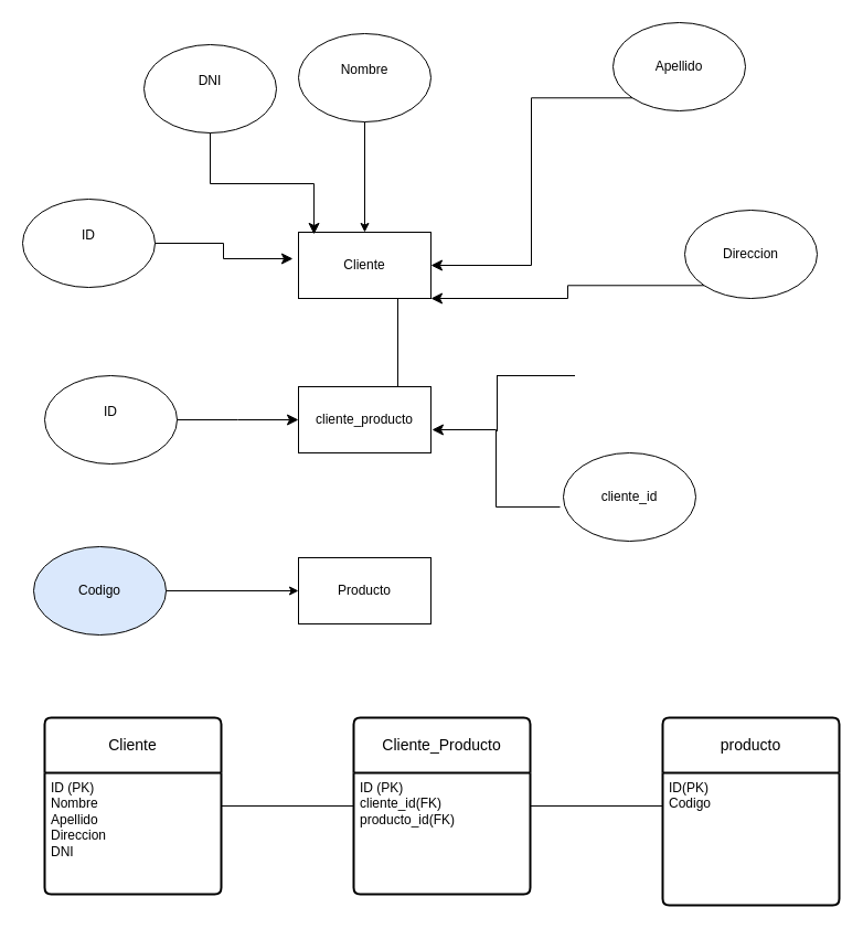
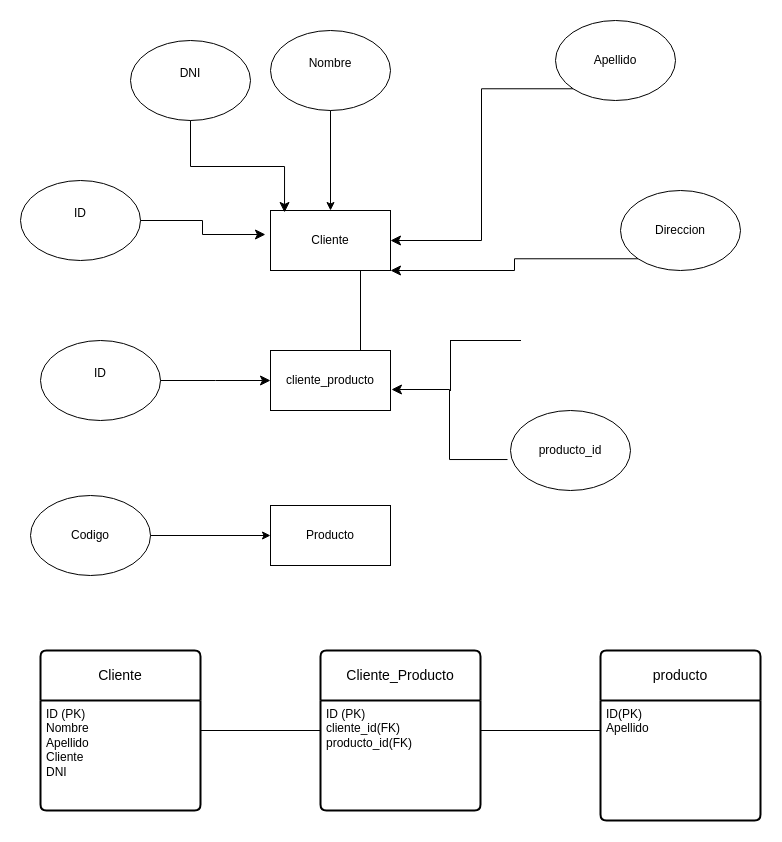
- <mxCell id="14" value="cliente_id" style="ellipse;whiteSpace=wrap;html=1;" vertex="1" parent="1"><mxGeometry x="510" y="410" width="120" height="80" as="geometry" /></mxCell>
+ <mxCell id="14" value="producto_id" style="ellipse;whiteSpace=wrap;html=1;" vertex="1" parent="1"><mxGeometry x="510" y="410" width="120" height="80" as="geometry" /></mxCell>
- <mxCell id="19" value="Codigo" style="ellipse;whiteSpace=wrap;html=1;fillColor=#dae8fc;" vertex="1" parent="1"><mxGeometry x="30" y="495" width="120" height="80" as="geometry" /></mxCell>
+ <mxCell id="19" value="Codigo" style="ellipse;whiteSpace=wrap;html=1;" vertex="1" parent="1"><mxGeometry x="30" y="495" width="120" height="80" as="geometry" /></mxCell>
- <mxCell id="29" value="ID(PK)&lt;div&gt;Codigo&lt;/div&gt;" style="align=left;strokeColor=none;fillColor=none;spacingLeft=4;fontSize=12;verticalAlign=top;resizable=0;rotatable=0;part=1;html=1;" vertex="1" parent="28"><mxGeometry y="50" width="160" height="120" as="geometry" /></mxCell>
+ <mxCell id="29" value="ID(PK)&lt;div&gt;Apellido&lt;/div&gt;" style="align=left;strokeColor=none;fillColor=none;spacingLeft=4;fontSize=12;verticalAlign=top;resizable=0;rotatable=0;part=1;html=1;" vertex="1" parent="28"><mxGeometry y="50" width="160" height="120" as="geometry" /></mxCell>
- <mxCell id="25" value="ID (PK)&lt;div&gt;Nombre&lt;/div&gt;&lt;div&gt;Apellido&lt;/div&gt;&lt;div&gt;Direccion&lt;/div&gt;&lt;div&gt;DNI&lt;/div&gt;" style="align=left;strokeColor=none;fillColor=none;spacingLeft=4;fontSize=12;verticalAlign=top;resizable=0;rotatable=0;part=1;html=1;" vertex="1" parent="24"><mxGeometry y="50" width="160" height="110" as="geometry" /></mxCell>
+ <mxCell id="25" value="ID (PK)&lt;div&gt;Nombre&lt;/div&gt;&lt;div&gt;Apellido&lt;/div&gt;&lt;div&gt;Cliente&lt;/div&gt;&lt;div&gt;DNI&lt;/div&gt;" style="align=left;strokeColor=none;fillColor=none;spacingLeft=4;fontSize=12;verticalAlign=top;resizable=0;rotatable=0;part=1;html=1;" vertex="1" parent="24"><mxGeometry y="50" width="160" height="110" as="geometry" /></mxCell>
